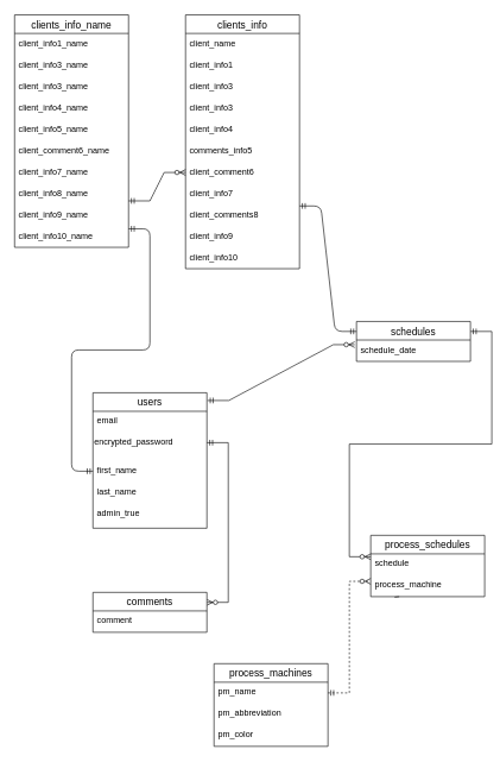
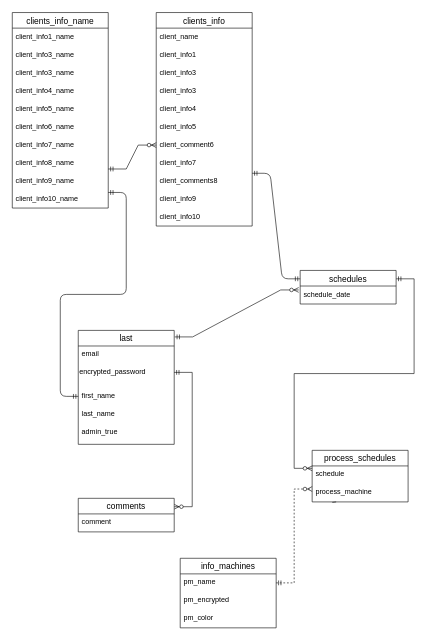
- <mxCell id="37" value="client_comment6_name&#10;" style="text;strokeColor=none;fillColor=none;spacingLeft=4;spacingRight=4;overflow=hidden;rotatable=0;points=[[0,0.5],[1,0.5]];portConstraint=eastwest;fontSize=12;" parent="31" vertex="1"><mxGeometry y="176" width="160" height="30" as="geometry" /></mxCell>
+ <mxCell id="37" value="client_info6_name&#10;" style="text;strokeColor=none;fillColor=none;spacingLeft=4;spacingRight=4;overflow=hidden;rotatable=0;points=[[0,0.5],[1,0.5]];portConstraint=eastwest;fontSize=12;" parent="31" vertex="1"><mxGeometry y="176" width="160" height="30" as="geometry" /></mxCell>
- <mxCell id="24" value="comments_info5&#10;" style="text;strokeColor=none;fillColor=none;spacingLeft=4;spacingRight=4;overflow=hidden;rotatable=0;points=[[0,0.5],[1,0.5]];portConstraint=eastwest;fontSize=12;" parent="18" vertex="1"><mxGeometry y="176" width="160" height="30" as="geometry" /></mxCell>
+ <mxCell id="24" value="client_info5&#10;" style="text;strokeColor=none;fillColor=none;spacingLeft=4;spacingRight=4;overflow=hidden;rotatable=0;points=[[0,0.5],[1,0.5]];portConstraint=eastwest;fontSize=12;" parent="18" vertex="1"><mxGeometry y="176" width="160" height="30" as="geometry" /></mxCell>
- <mxCell id="10" value="users" style="swimlane;fontStyle=0;childLayout=stackLayout;horizontal=1;startSize=26;horizontalStack=0;resizeParent=1;resizeParentMax=0;resizeLast=0;collapsible=1;marginBottom=0;align=center;fontSize=14;" parent="1" vertex="1"><mxGeometry x="130" y="550" width="160" height="190" as="geometry" /></mxCell>
+ <mxCell id="10" value="last" style="swimlane;fontStyle=0;childLayout=stackLayout;horizontal=1;startSize=26;horizontalStack=0;resizeParent=1;resizeParentMax=0;resizeLast=0;collapsible=1;marginBottom=0;align=center;fontSize=14;" parent="1" vertex="1"><mxGeometry x="130" y="550" width="160" height="190" as="geometry" /></mxCell>
- <mxCell id="44" value="process_machines" style="swimlane;fontStyle=0;childLayout=stackLayout;horizontal=1;startSize=26;horizontalStack=0;resizeParent=1;resizeParentMax=0;resizeLast=0;collapsible=1;marginBottom=0;align=center;fontSize=14;" parent="1" vertex="1"><mxGeometry x="300" y="930" width="160" height="116" as="geometry" /></mxCell>
+ <mxCell id="44" value="info_machines" style="swimlane;fontStyle=0;childLayout=stackLayout;horizontal=1;startSize=26;horizontalStack=0;resizeParent=1;resizeParentMax=0;resizeLast=0;collapsible=1;marginBottom=0;align=center;fontSize=14;" parent="1" vertex="1"><mxGeometry x="300" y="930" width="160" height="116" as="geometry" /></mxCell>
- <mxCell id="46" value="pm_abbreviation" style="text;strokeColor=none;fillColor=none;spacingLeft=4;spacingRight=4;overflow=hidden;rotatable=0;points=[[0,0.5],[1,0.5]];portConstraint=eastwest;fontSize=12;" parent="44" vertex="1"><mxGeometry y="56" width="160" height="30" as="geometry" /></mxCell>
+ <mxCell id="46" value="pm_encrypted" style="text;strokeColor=none;fillColor=none;spacingLeft=4;spacingRight=4;overflow=hidden;rotatable=0;points=[[0,0.5],[1,0.5]];portConstraint=eastwest;fontSize=12;" parent="44" vertex="1"><mxGeometry y="56" width="160" height="30" as="geometry" /></mxCell>
